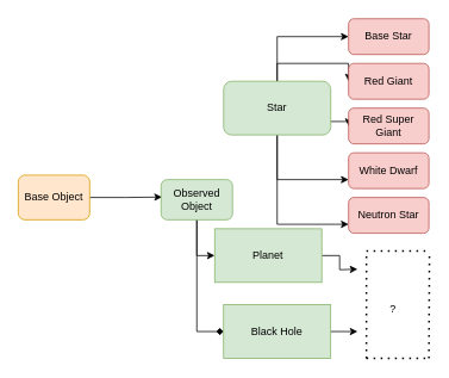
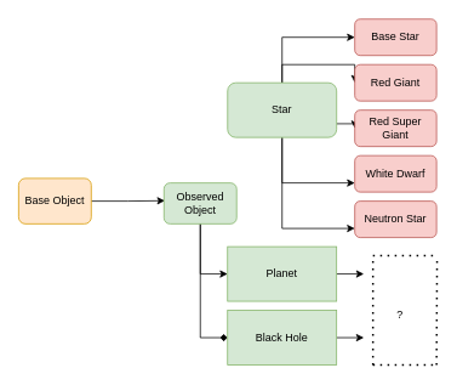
- <mxCell id="16" value="Planet" style="rounded=0;whiteSpace=wrap;html=1;fillColor=#d5e8d4;strokeColor=#82b366;" vertex="1" parent="1"><mxGeometry x="240" y="255" width="120" height="60" as="geometry" /></mxCell>
+ <mxCell id="16" value="Planet" style="rounded=0;whiteSpace=wrap;html=1;fillColor=#d5e8d4;strokeColor=#82b366;" vertex="1" parent="1"><mxGeometry x="250" y="270" width="120" height="60" as="geometry" /></mxCell>
